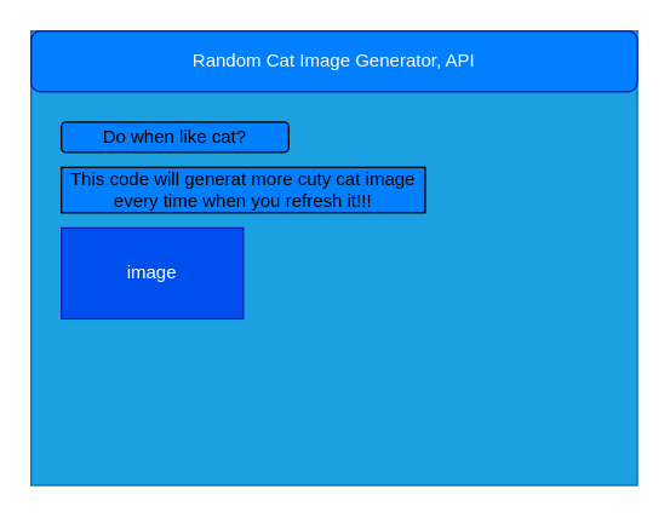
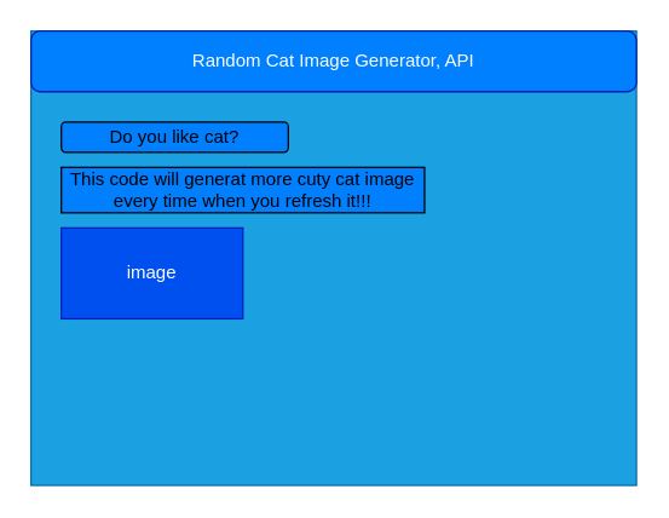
- <mxCell id="6" value="Do when like cat?" style="rounded=1;whiteSpace=wrap;html=1;fillColor=#007FFF;" parent="1" vertex="1"><mxGeometry x="40" y="80" width="150" height="20" as="geometry" /></mxCell>
+ <mxCell id="6" value="Do you like cat?" style="rounded=1;whiteSpace=wrap;html=1;fillColor=#007FFF;" parent="1" vertex="1"><mxGeometry x="40" y="80" width="150" height="20" as="geometry" /></mxCell>
